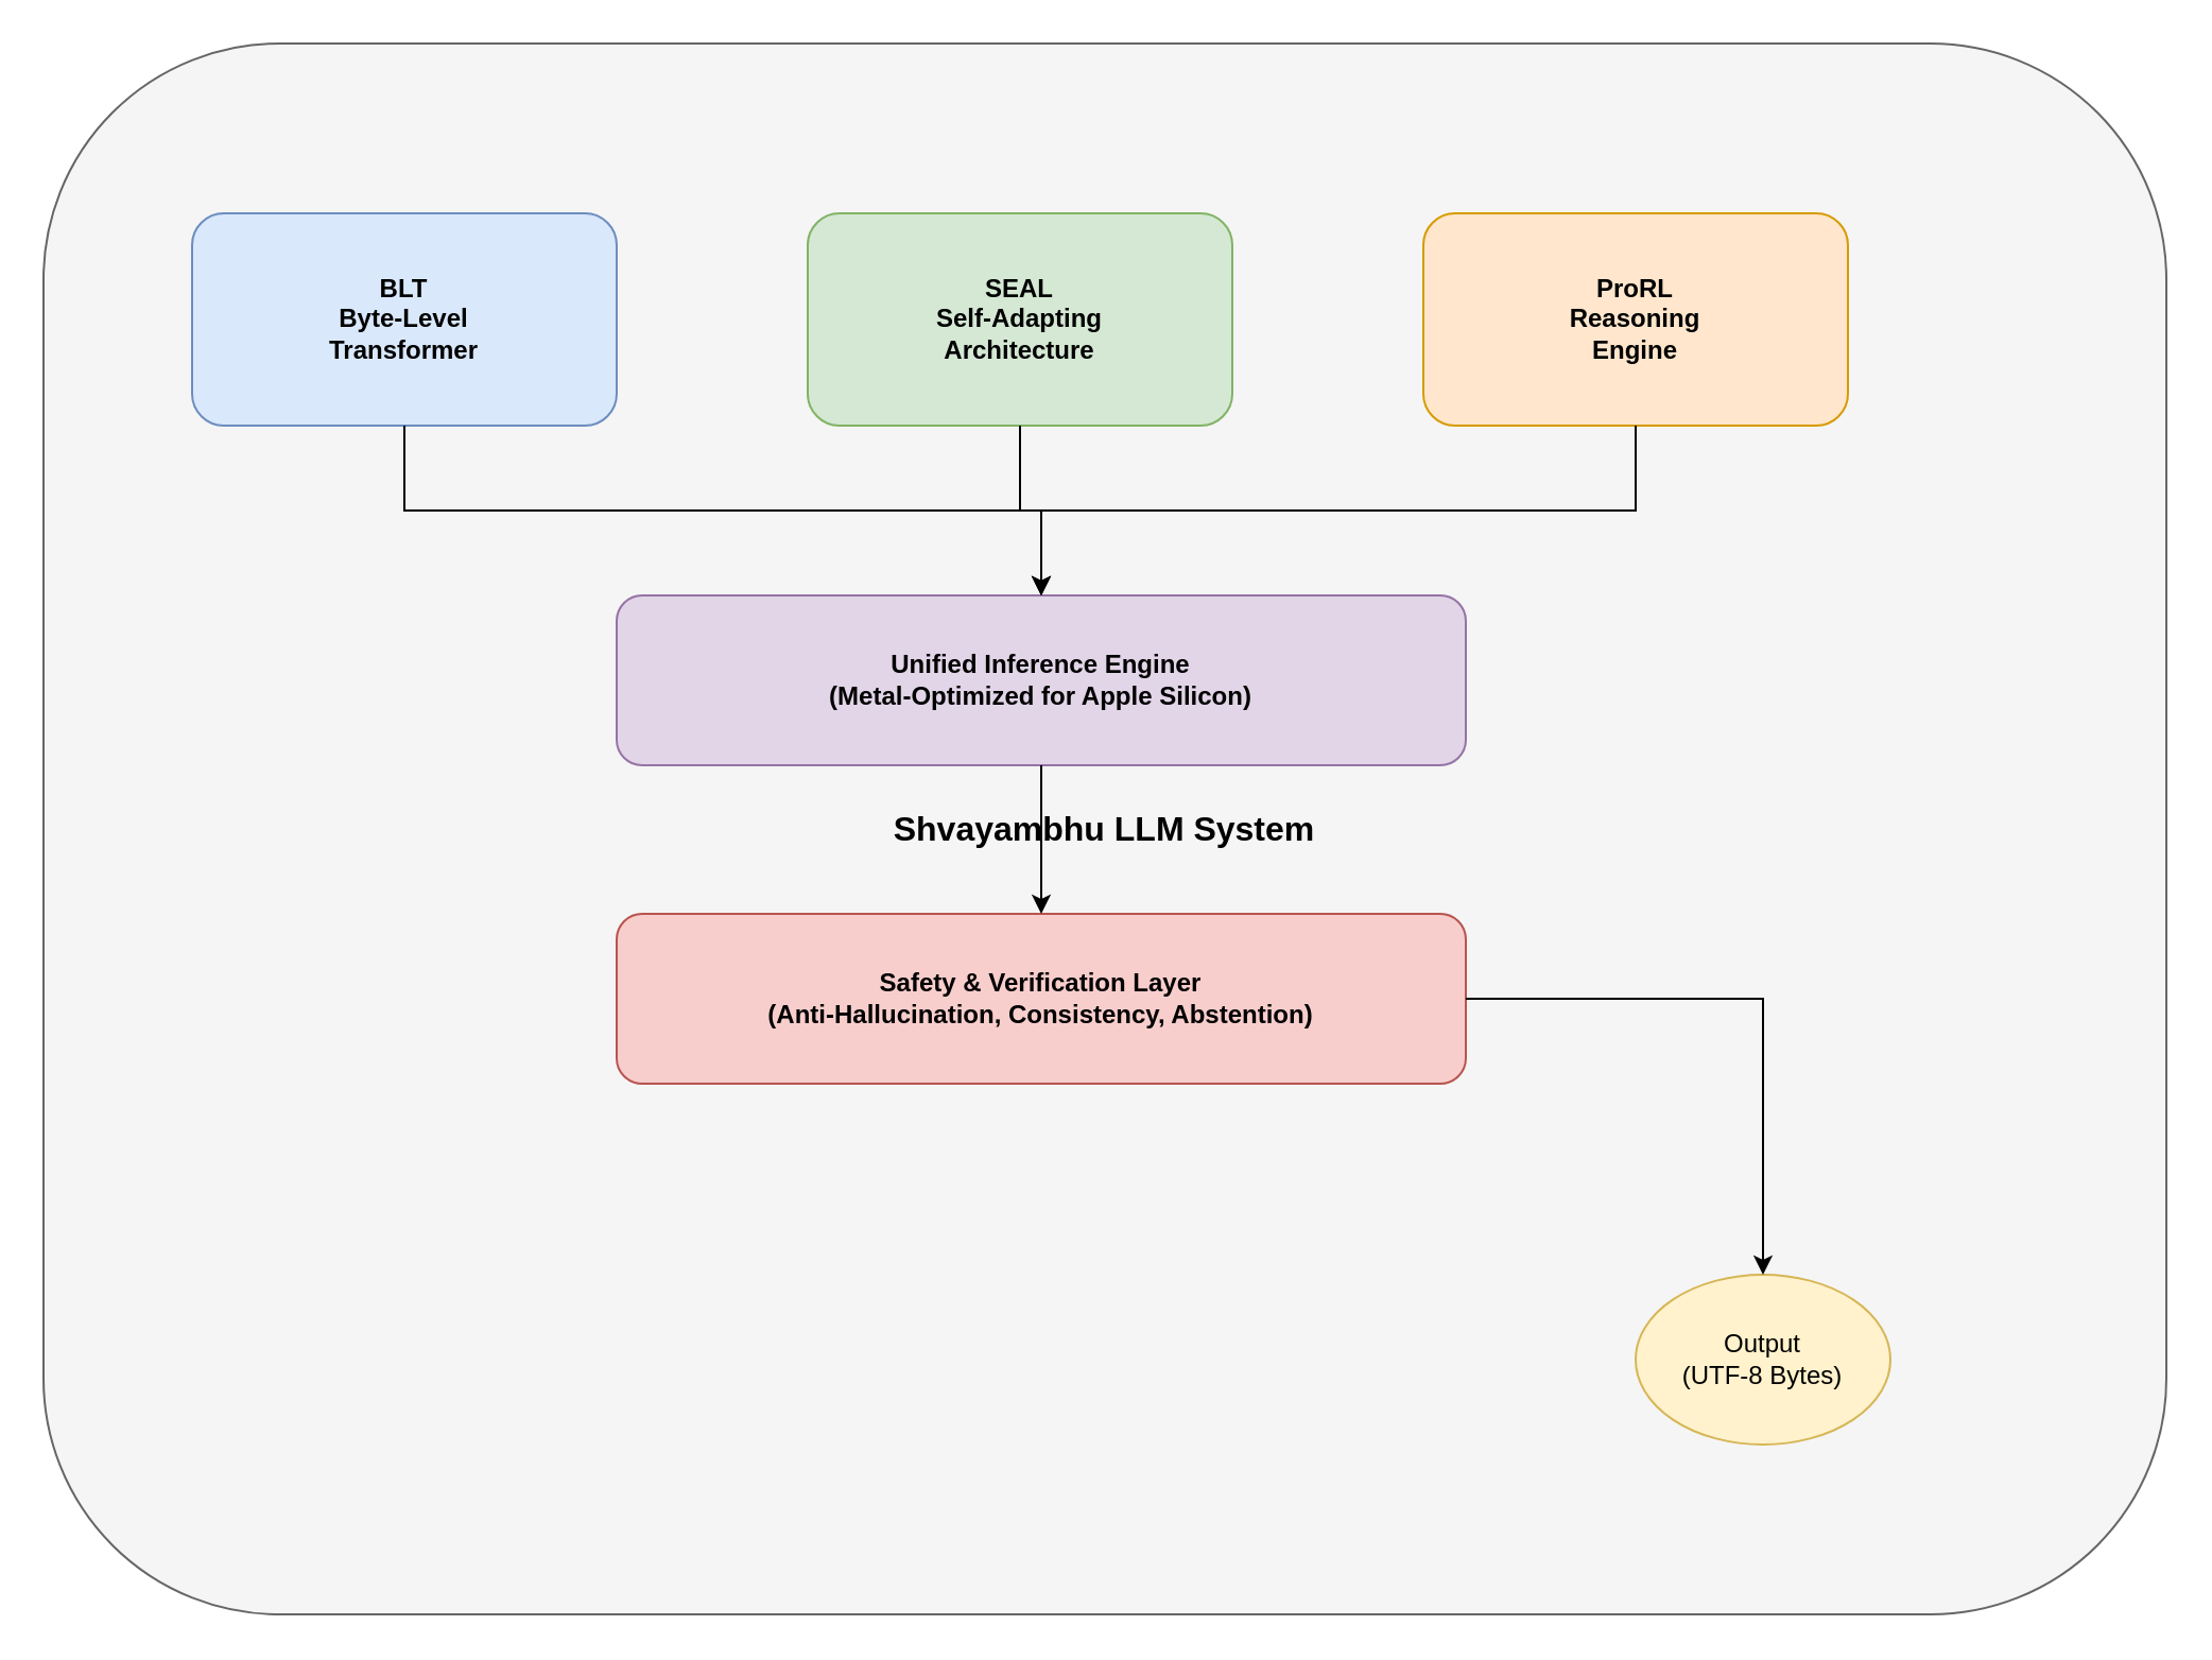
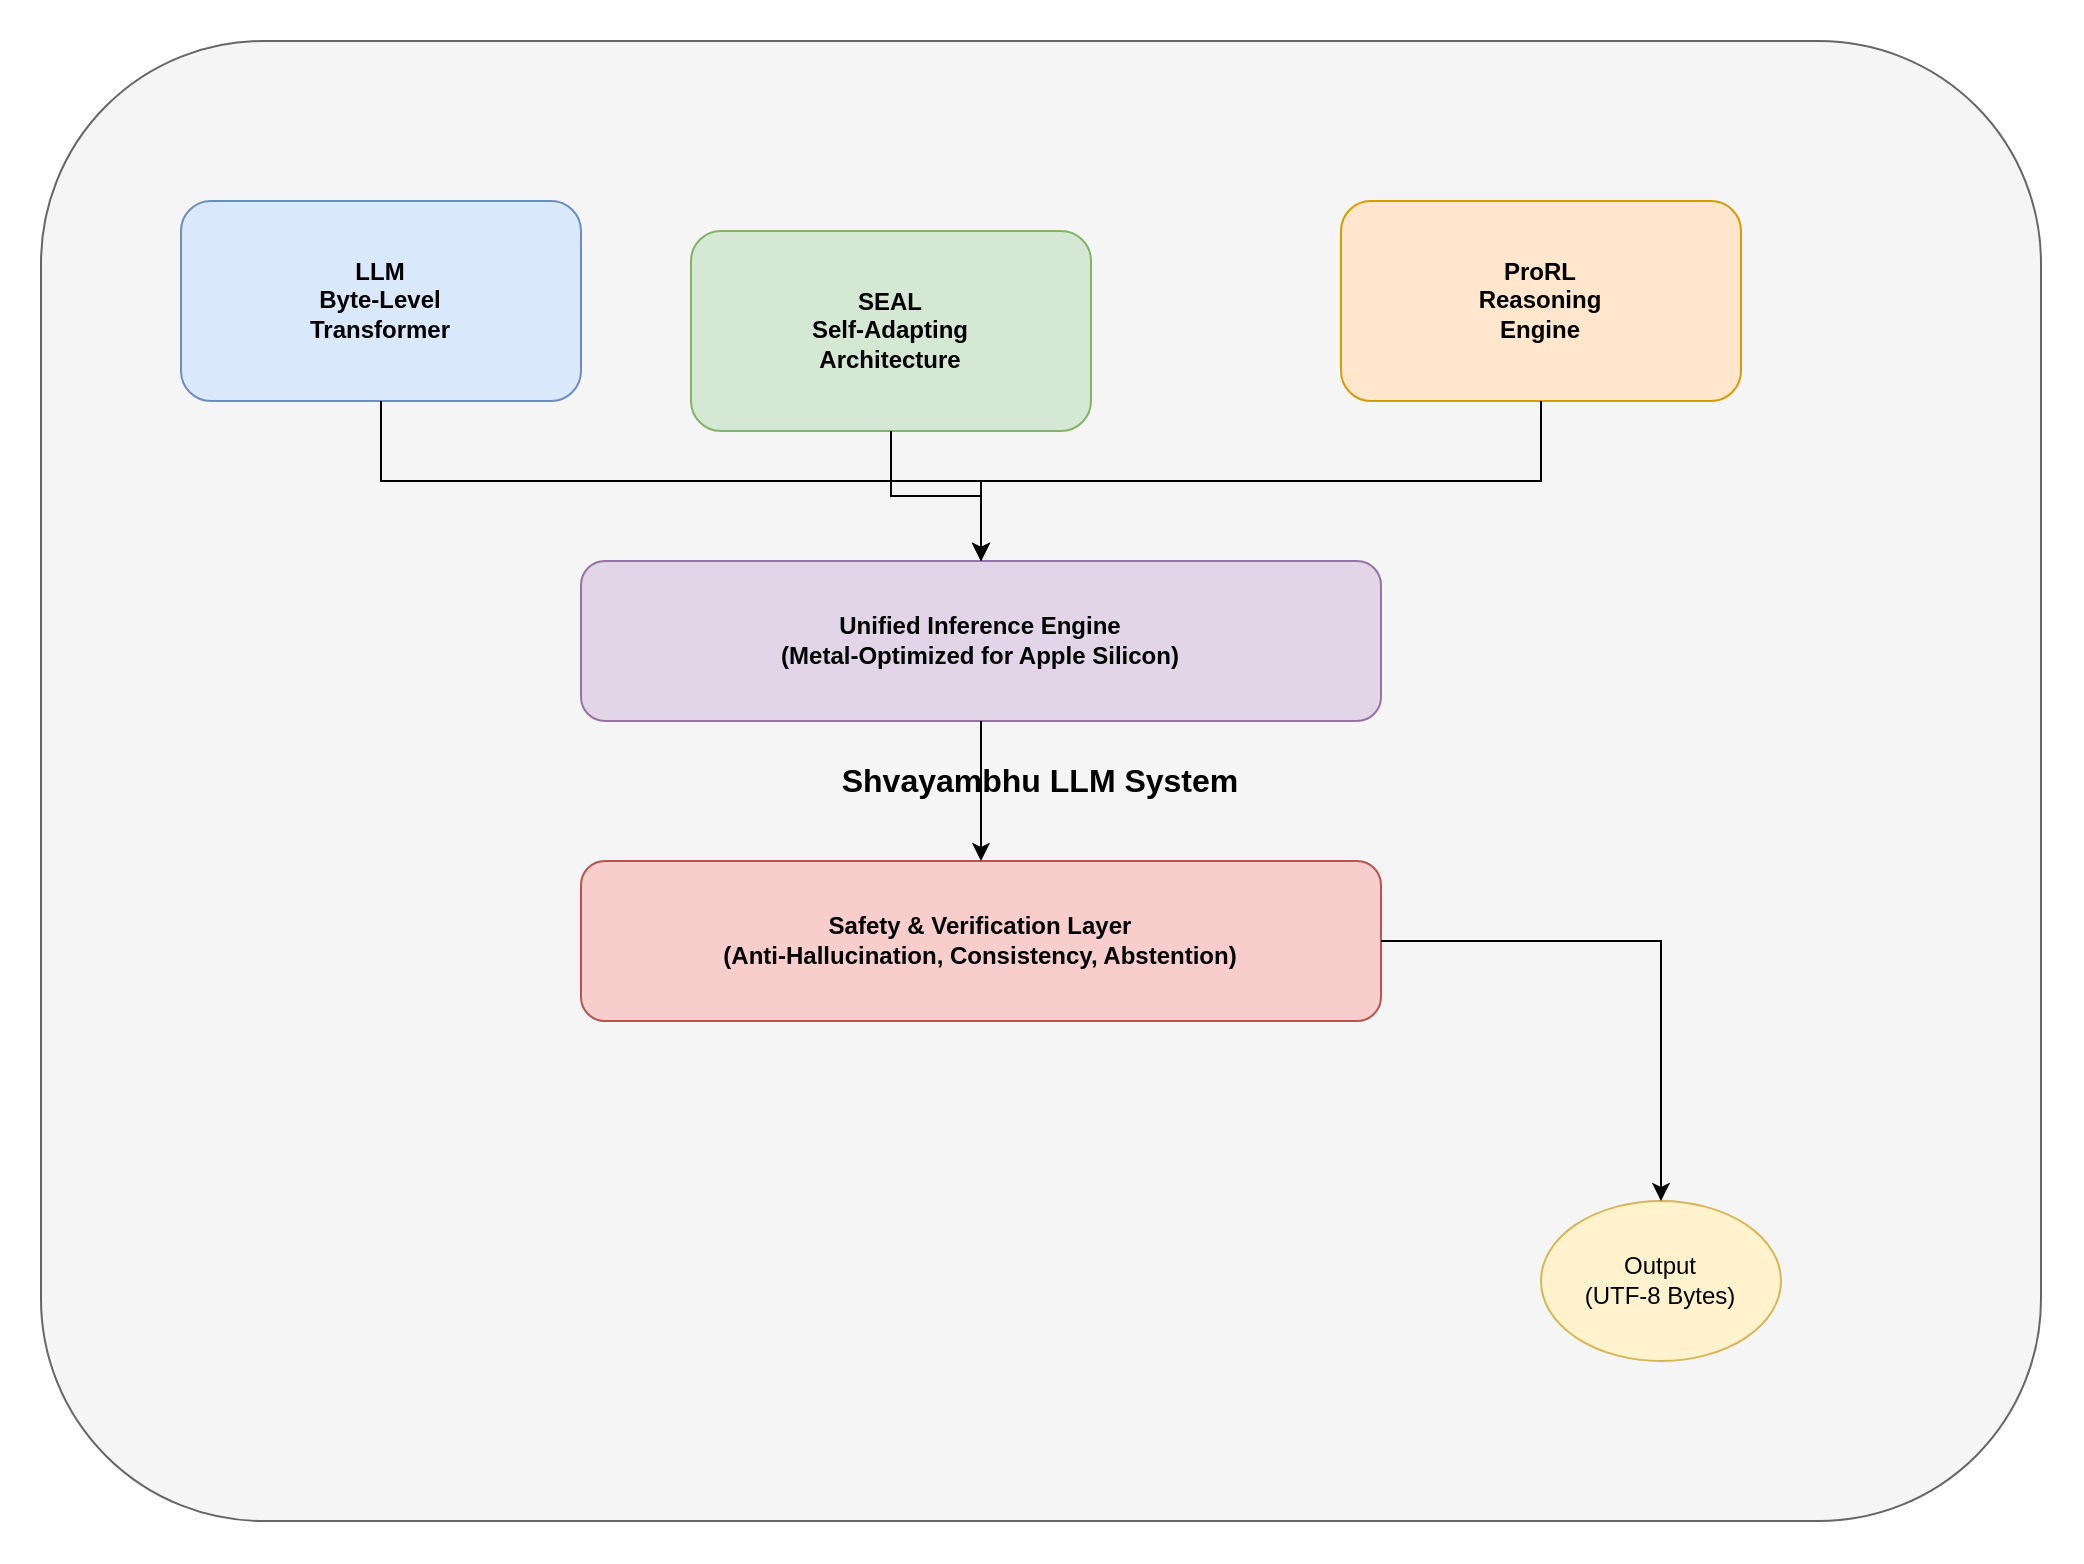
- <mxCell id="3" value="BLT&#10;Byte-Level&#10;Transformer" style="rounded=1;whiteSpace=wrap;html=1;fillColor=#dae8fc;strokeColor=#6c8ebf;fontStyle=1;" vertex="1" parent="1"><mxGeometry x="90" y="100" width="200" height="100" as="geometry" /></mxCell>
+ <mxCell id="3" value="LLM&#10;Byte-Level&#10;Transformer" style="rounded=1;whiteSpace=wrap;html=1;fillColor=#dae8fc;strokeColor=#6c8ebf;fontStyle=1;" vertex="1" parent="1"><mxGeometry x="90" y="100" width="200" height="100" as="geometry" /></mxCell>
- <mxCell id="4" value="SEAL&#10;Self-Adapting&#10;Architecture" style="rounded=1;whiteSpace=wrap;html=1;fillColor=#d5e8d4;strokeColor=#82b366;fontStyle=1;" vertex="1" parent="1"><mxGeometry x="380" y="100" width="200" height="100" as="geometry" /></mxCell>
+ <mxCell id="4" value="SEAL&#10;Self-Adapting&#10;Architecture" style="rounded=1;whiteSpace=wrap;html=1;fillColor=#d5e8d4;strokeColor=#82b366;fontStyle=1;" vertex="1" parent="1"><mxGeometry x="345" y="115" width="200" height="100" as="geometry" /></mxCell>
